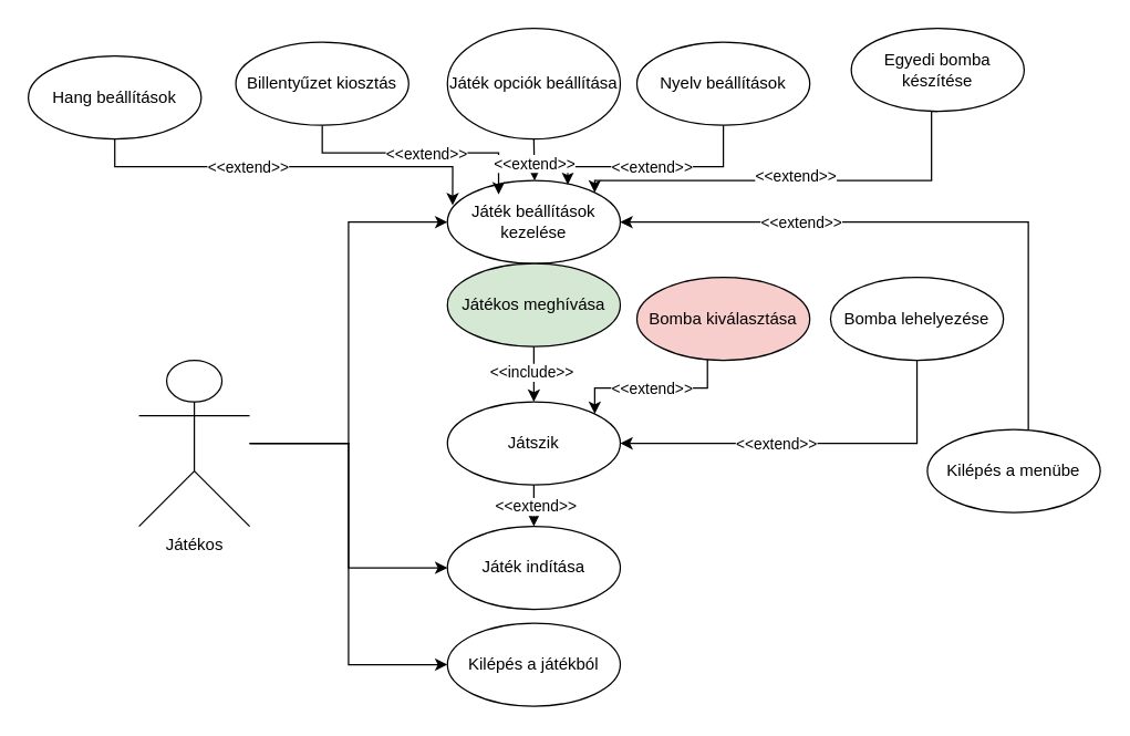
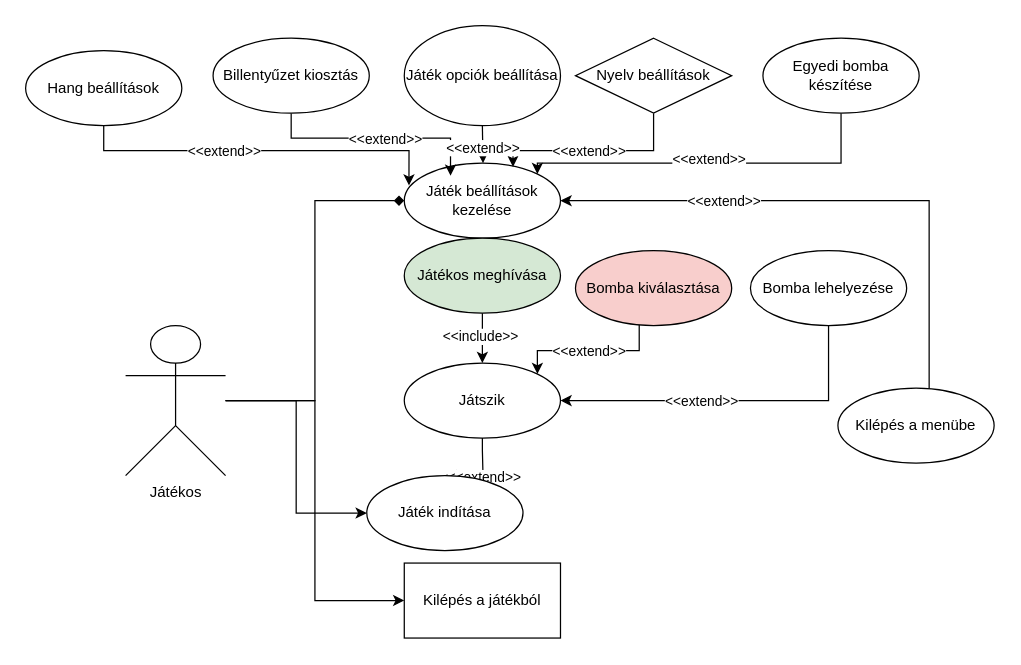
- <mxCell id="22" value="Egyedi bomba készítése" style="ellipse;whiteSpace=wrap;html=1;" parent="1" vertex="1"><mxGeometry x="615" y="20" width="125" height="60" as="geometry" /></mxCell>
+ <mxCell id="22" value="Egyedi bomba készítése" style="ellipse;whiteSpace=wrap;html=1;" parent="1" vertex="1"><mxGeometry x="610" y="30" width="125" height="60" as="geometry" /></mxCell>
- <mxCell id="16" value="Nyelv beállítások" style="ellipse;whiteSpace=wrap;html=1;" parent="1" vertex="1"><mxGeometry x="460" y="30" width="125" height="60" as="geometry" /></mxCell>
+ <mxCell id="16" value="Nyelv beállítások" style="rhombus;whiteSpace=wrap;html=1;" parent="1" vertex="1"><mxGeometry x="460" y="30" width="125" height="60" as="geometry" /></mxCell>
- <mxCell id="2" style="edgeStyle=orthogonalEdgeStyle;rounded=0;orthogonalLoop=1;jettySize=auto;html=1;entryX=0;entryY=0.5;entryDx=0;entryDy=0;" parent="1" source="5" target="6" edge="1"><mxGeometry relative="1" as="geometry" /></mxCell>
+ <mxCell id="2" style="edgeStyle=orthogonalEdgeStyle;rounded=0;orthogonalLoop=1;jettySize=auto;html=1;entryX=0;entryY=0.5;entryDx=0;entryDy=0;endArrow=diamond;" parent="1" source="5" target="6" edge="1"><mxGeometry relative="1" as="geometry" /></mxCell>
- <mxCell id="32" value="Játék indítása" style="ellipse;whiteSpace=wrap;html=1;" vertex="1" parent="1"><mxGeometry x="323" y="380" width="125" height="60" as="geometry" /></mxCell>
+ <mxCell id="32" value="Játék indítása" style="ellipse;whiteSpace=wrap;html=1;" vertex="1" parent="1"><mxGeometry x="293" y="380" width="125" height="60" as="geometry" /></mxCell>
- <mxCell id="10" value="Kilépés a játékból" style="ellipse;whiteSpace=wrap;html=1;" parent="1" vertex="1"><mxGeometry x="323" y="450" width="125" height="60" as="geometry" /></mxCell>
+ <mxCell id="10" value="Kilépés a játékból" style="whiteSpace=wrap;html=1;rounded=0;" parent="1" vertex="1"><mxGeometry x="323" y="450" width="125" height="60" as="geometry" /></mxCell>
